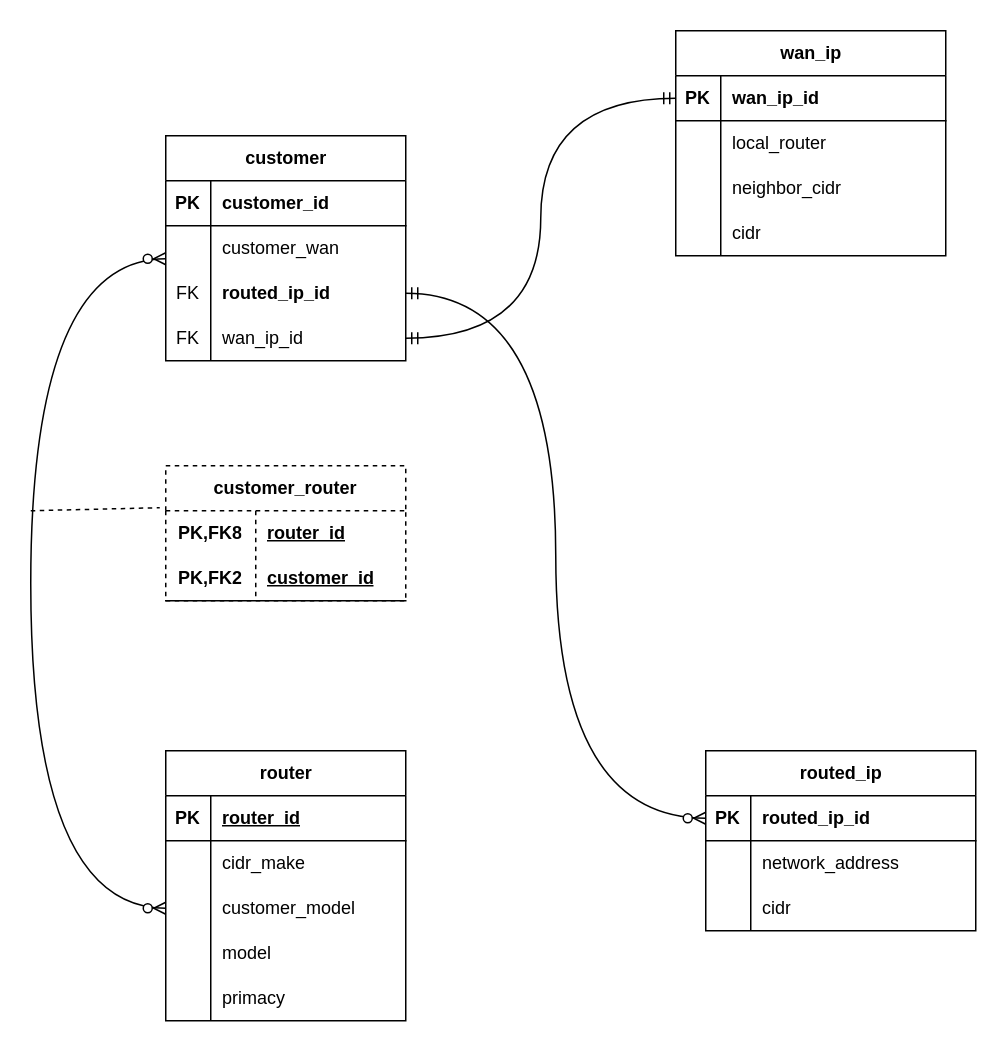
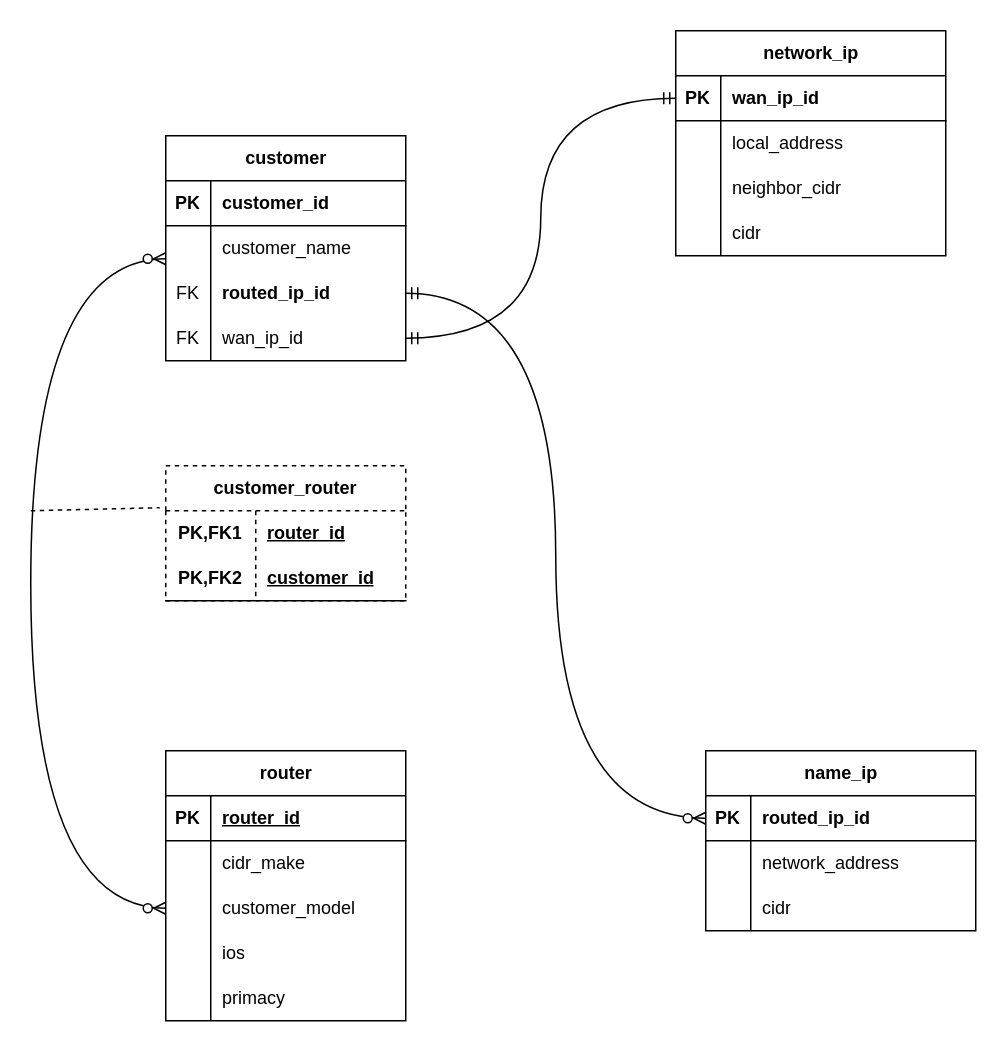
- <mxCell id="48" value="wan_ip" style="shape=table;startSize=30;container=1;collapsible=1;childLayout=tableLayout;fixedRows=1;rowLines=0;fontStyle=1;align=center;resizeLast=1;html=1;" parent="1" vertex="1"><mxGeometry x="450" y="20" width="180" height="150" as="geometry" /></mxCell>
+ <mxCell id="48" value="network_ip" style="shape=table;startSize=30;container=1;collapsible=1;childLayout=tableLayout;fixedRows=1;rowLines=0;fontStyle=1;align=center;resizeLast=1;html=1;" parent="1" vertex="1"><mxGeometry x="450" y="20" width="180" height="150" as="geometry" /></mxCell>
- <mxCell id="54" value="local_router" style="shape=partialRectangle;connectable=0;fillColor=none;top=0;left=0;bottom=0;right=0;align=left;spacingLeft=6;overflow=hidden;whiteSpace=wrap;html=1;" parent="52" vertex="1"><mxGeometry x="30" width="150" height="30" as="geometry"><mxRectangle width="150" height="30" as="alternateBounds" /></mxGeometry></mxCell>
+ <mxCell id="54" value="local_address" style="shape=partialRectangle;connectable=0;fillColor=none;top=0;left=0;bottom=0;right=0;align=left;spacingLeft=6;overflow=hidden;whiteSpace=wrap;html=1;" parent="52" vertex="1"><mxGeometry x="30" width="150" height="30" as="geometry"><mxRectangle width="150" height="30" as="alternateBounds" /></mxGeometry></mxCell>
- <mxCell id="8" value="customer_wan" style="shape=partialRectangle;connectable=0;fillColor=none;top=0;left=0;bottom=0;right=0;align=left;spacingLeft=6;overflow=hidden;whiteSpace=wrap;html=1;" parent="6" vertex="1"><mxGeometry x="30" width="130" height="30" as="geometry"><mxRectangle width="130" height="30" as="alternateBounds" /></mxGeometry></mxCell>
+ <mxCell id="8" value="customer_name" style="shape=partialRectangle;connectable=0;fillColor=none;top=0;left=0;bottom=0;right=0;align=left;spacingLeft=6;overflow=hidden;whiteSpace=wrap;html=1;" parent="6" vertex="1"><mxGeometry x="30" width="130" height="30" as="geometry"><mxRectangle width="130" height="30" as="alternateBounds" /></mxGeometry></mxCell>
- <mxCell id="43" value="PK,FK8" style="shape=partialRectangle;connectable=0;fillColor=none;top=0;left=0;bottom=0;right=0;fontStyle=1;overflow=hidden;html=1;whiteSpace=wrap;" parent="42" vertex="1"><mxGeometry width="60" height="30" as="geometry"><mxRectangle width="60" height="30" as="alternateBounds" /></mxGeometry></mxCell>
+ <mxCell id="43" value="PK,FK1" style="shape=partialRectangle;connectable=0;fillColor=none;top=0;left=0;bottom=0;right=0;fontStyle=1;overflow=hidden;html=1;whiteSpace=wrap;" parent="42" vertex="1"><mxGeometry width="60" height="30" as="geometry"><mxRectangle width="60" height="30" as="alternateBounds" /></mxGeometry></mxCell>
- <mxCell id="15" value="routed_ip" style="shape=table;startSize=30;container=1;collapsible=1;childLayout=tableLayout;fixedRows=1;rowLines=0;fontStyle=1;align=center;resizeLast=1;html=1;" parent="1" vertex="1"><mxGeometry x="470" y="500" width="180" height="120" as="geometry" /></mxCell>
+ <mxCell id="15" value="name_ip" style="shape=table;startSize=30;container=1;collapsible=1;childLayout=tableLayout;fixedRows=1;rowLines=0;fontStyle=1;align=center;resizeLast=1;html=1;" parent="1" vertex="1"><mxGeometry x="470" y="500" width="180" height="120" as="geometry" /></mxCell>
- <mxCell id="37" value="model" style="shape=partialRectangle;connectable=0;fillColor=none;top=0;left=0;bottom=0;right=0;align=left;spacingLeft=6;overflow=hidden;whiteSpace=wrap;html=1;" parent="35" vertex="1"><mxGeometry x="30" width="130" height="30" as="geometry"><mxRectangle width="130" height="30" as="alternateBounds" /></mxGeometry></mxCell>
+ <mxCell id="37" value="ios" style="shape=partialRectangle;connectable=0;fillColor=none;top=0;left=0;bottom=0;right=0;align=left;spacingLeft=6;overflow=hidden;whiteSpace=wrap;html=1;" parent="35" vertex="1"><mxGeometry x="30" width="130" height="30" as="geometry"><mxRectangle width="130" height="30" as="alternateBounds" /></mxGeometry></mxCell>
